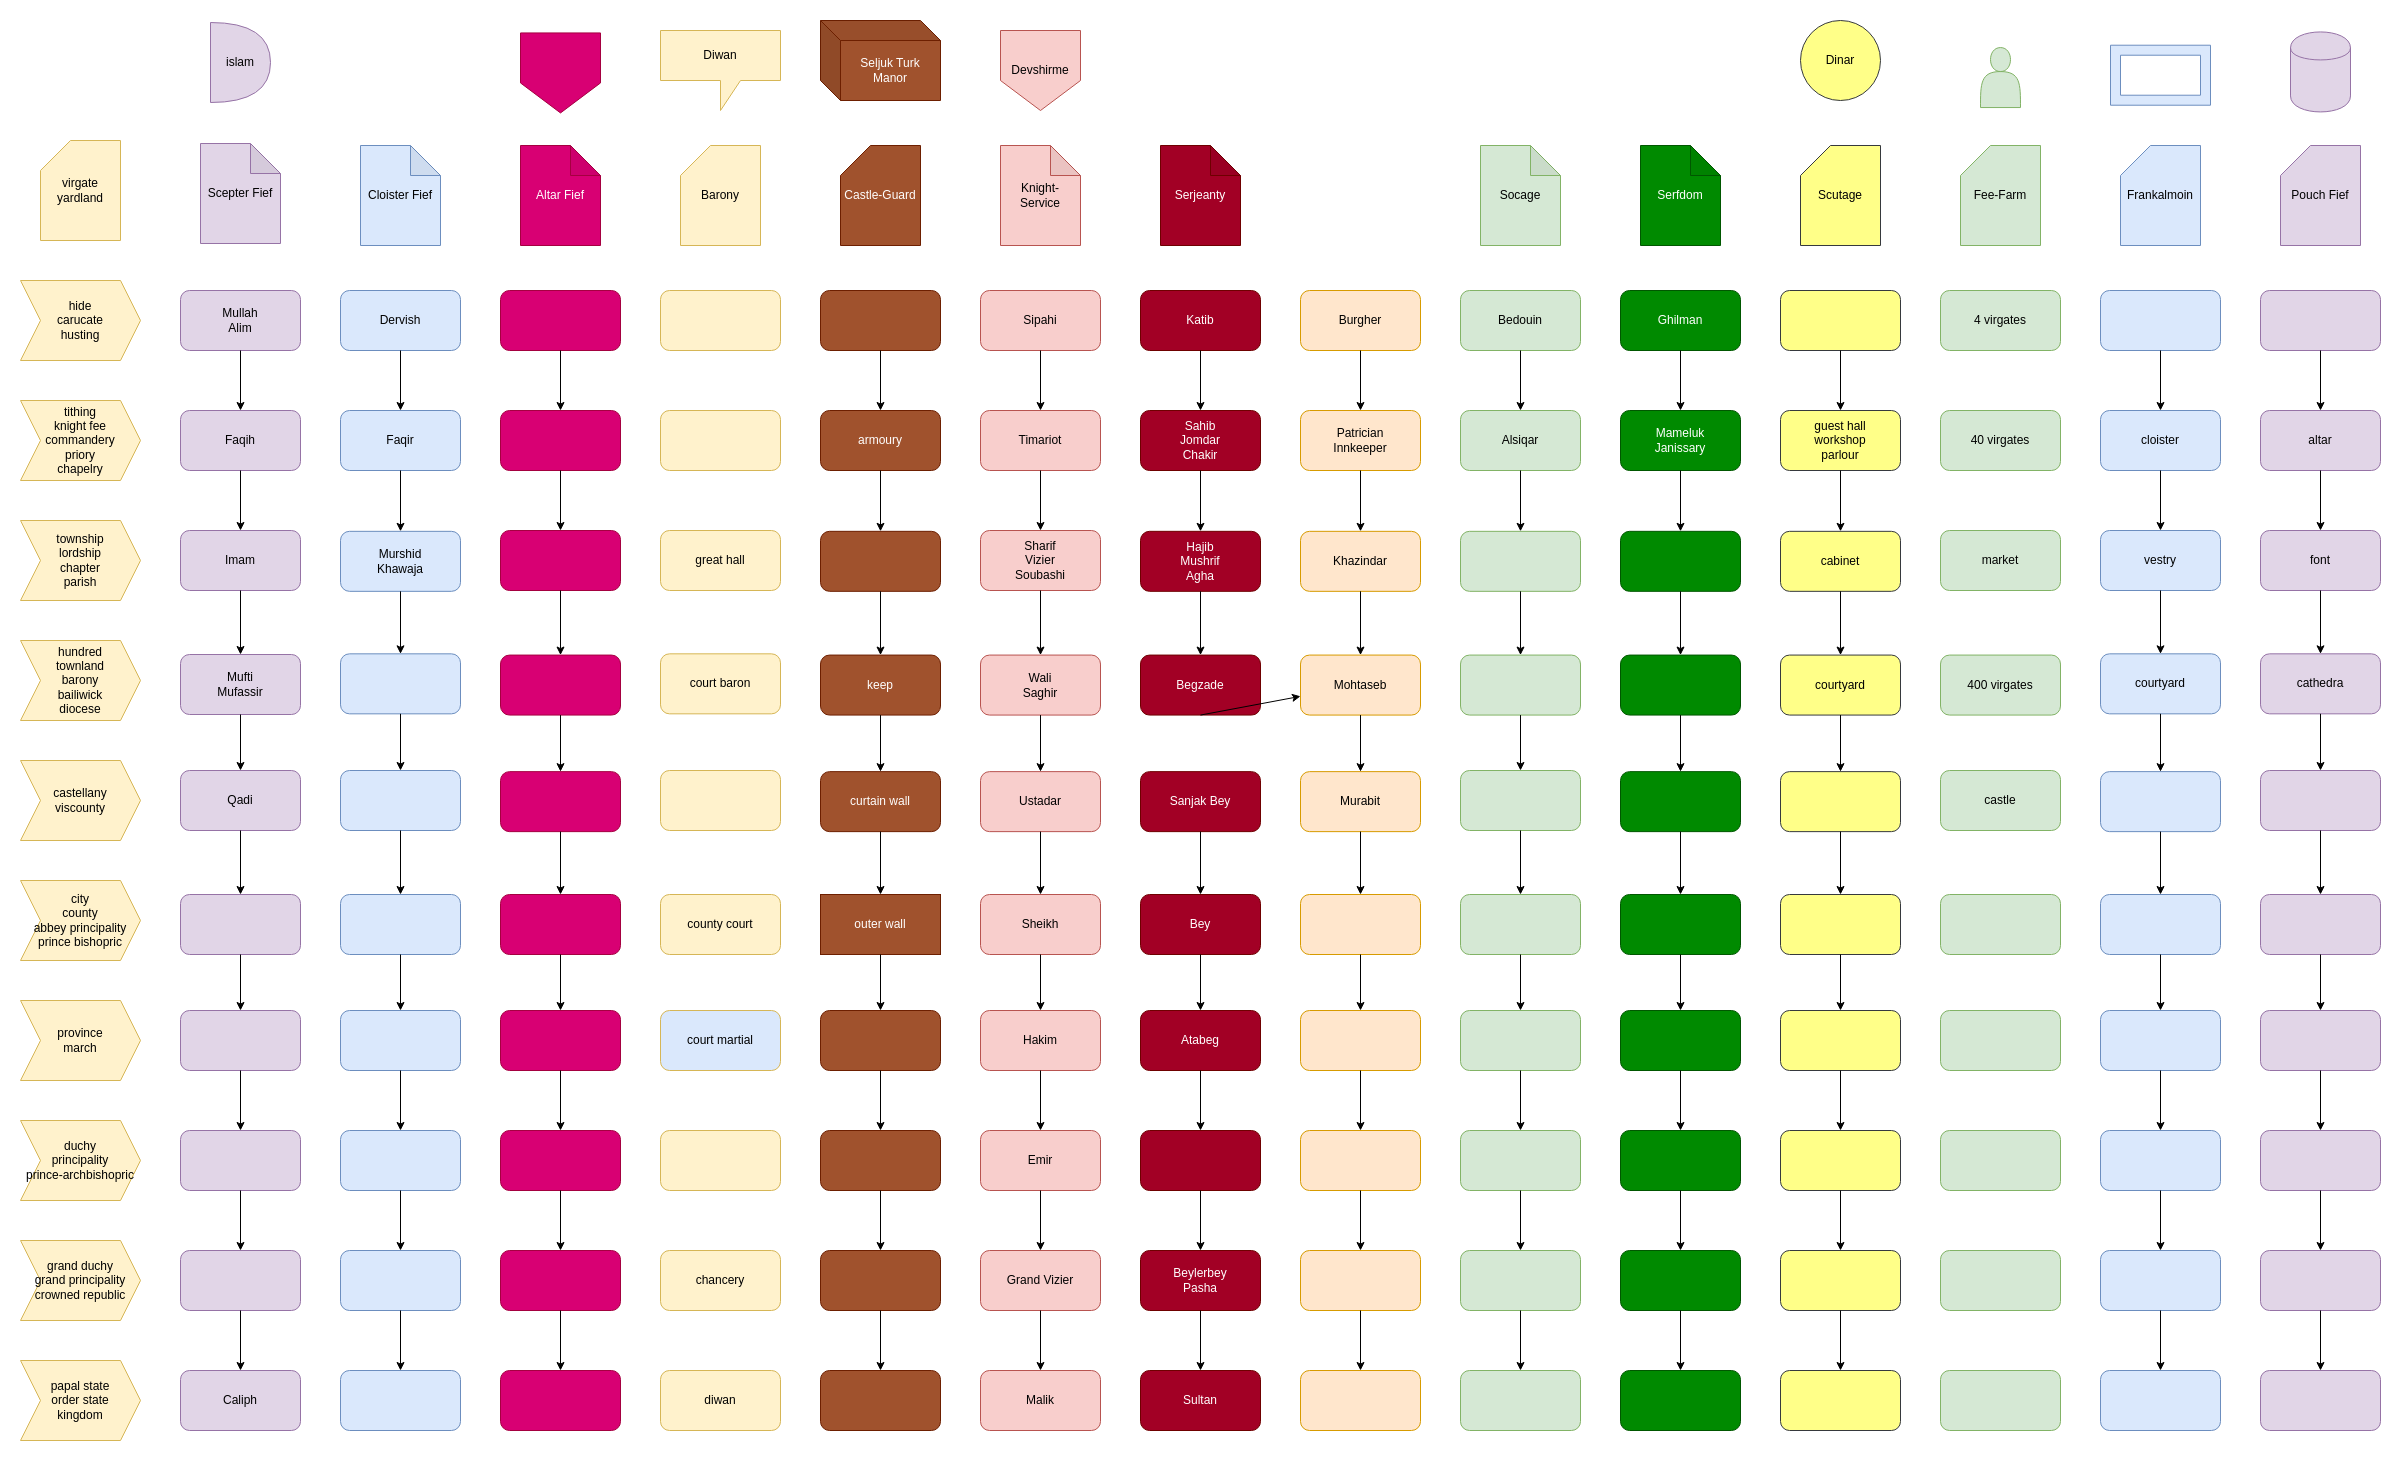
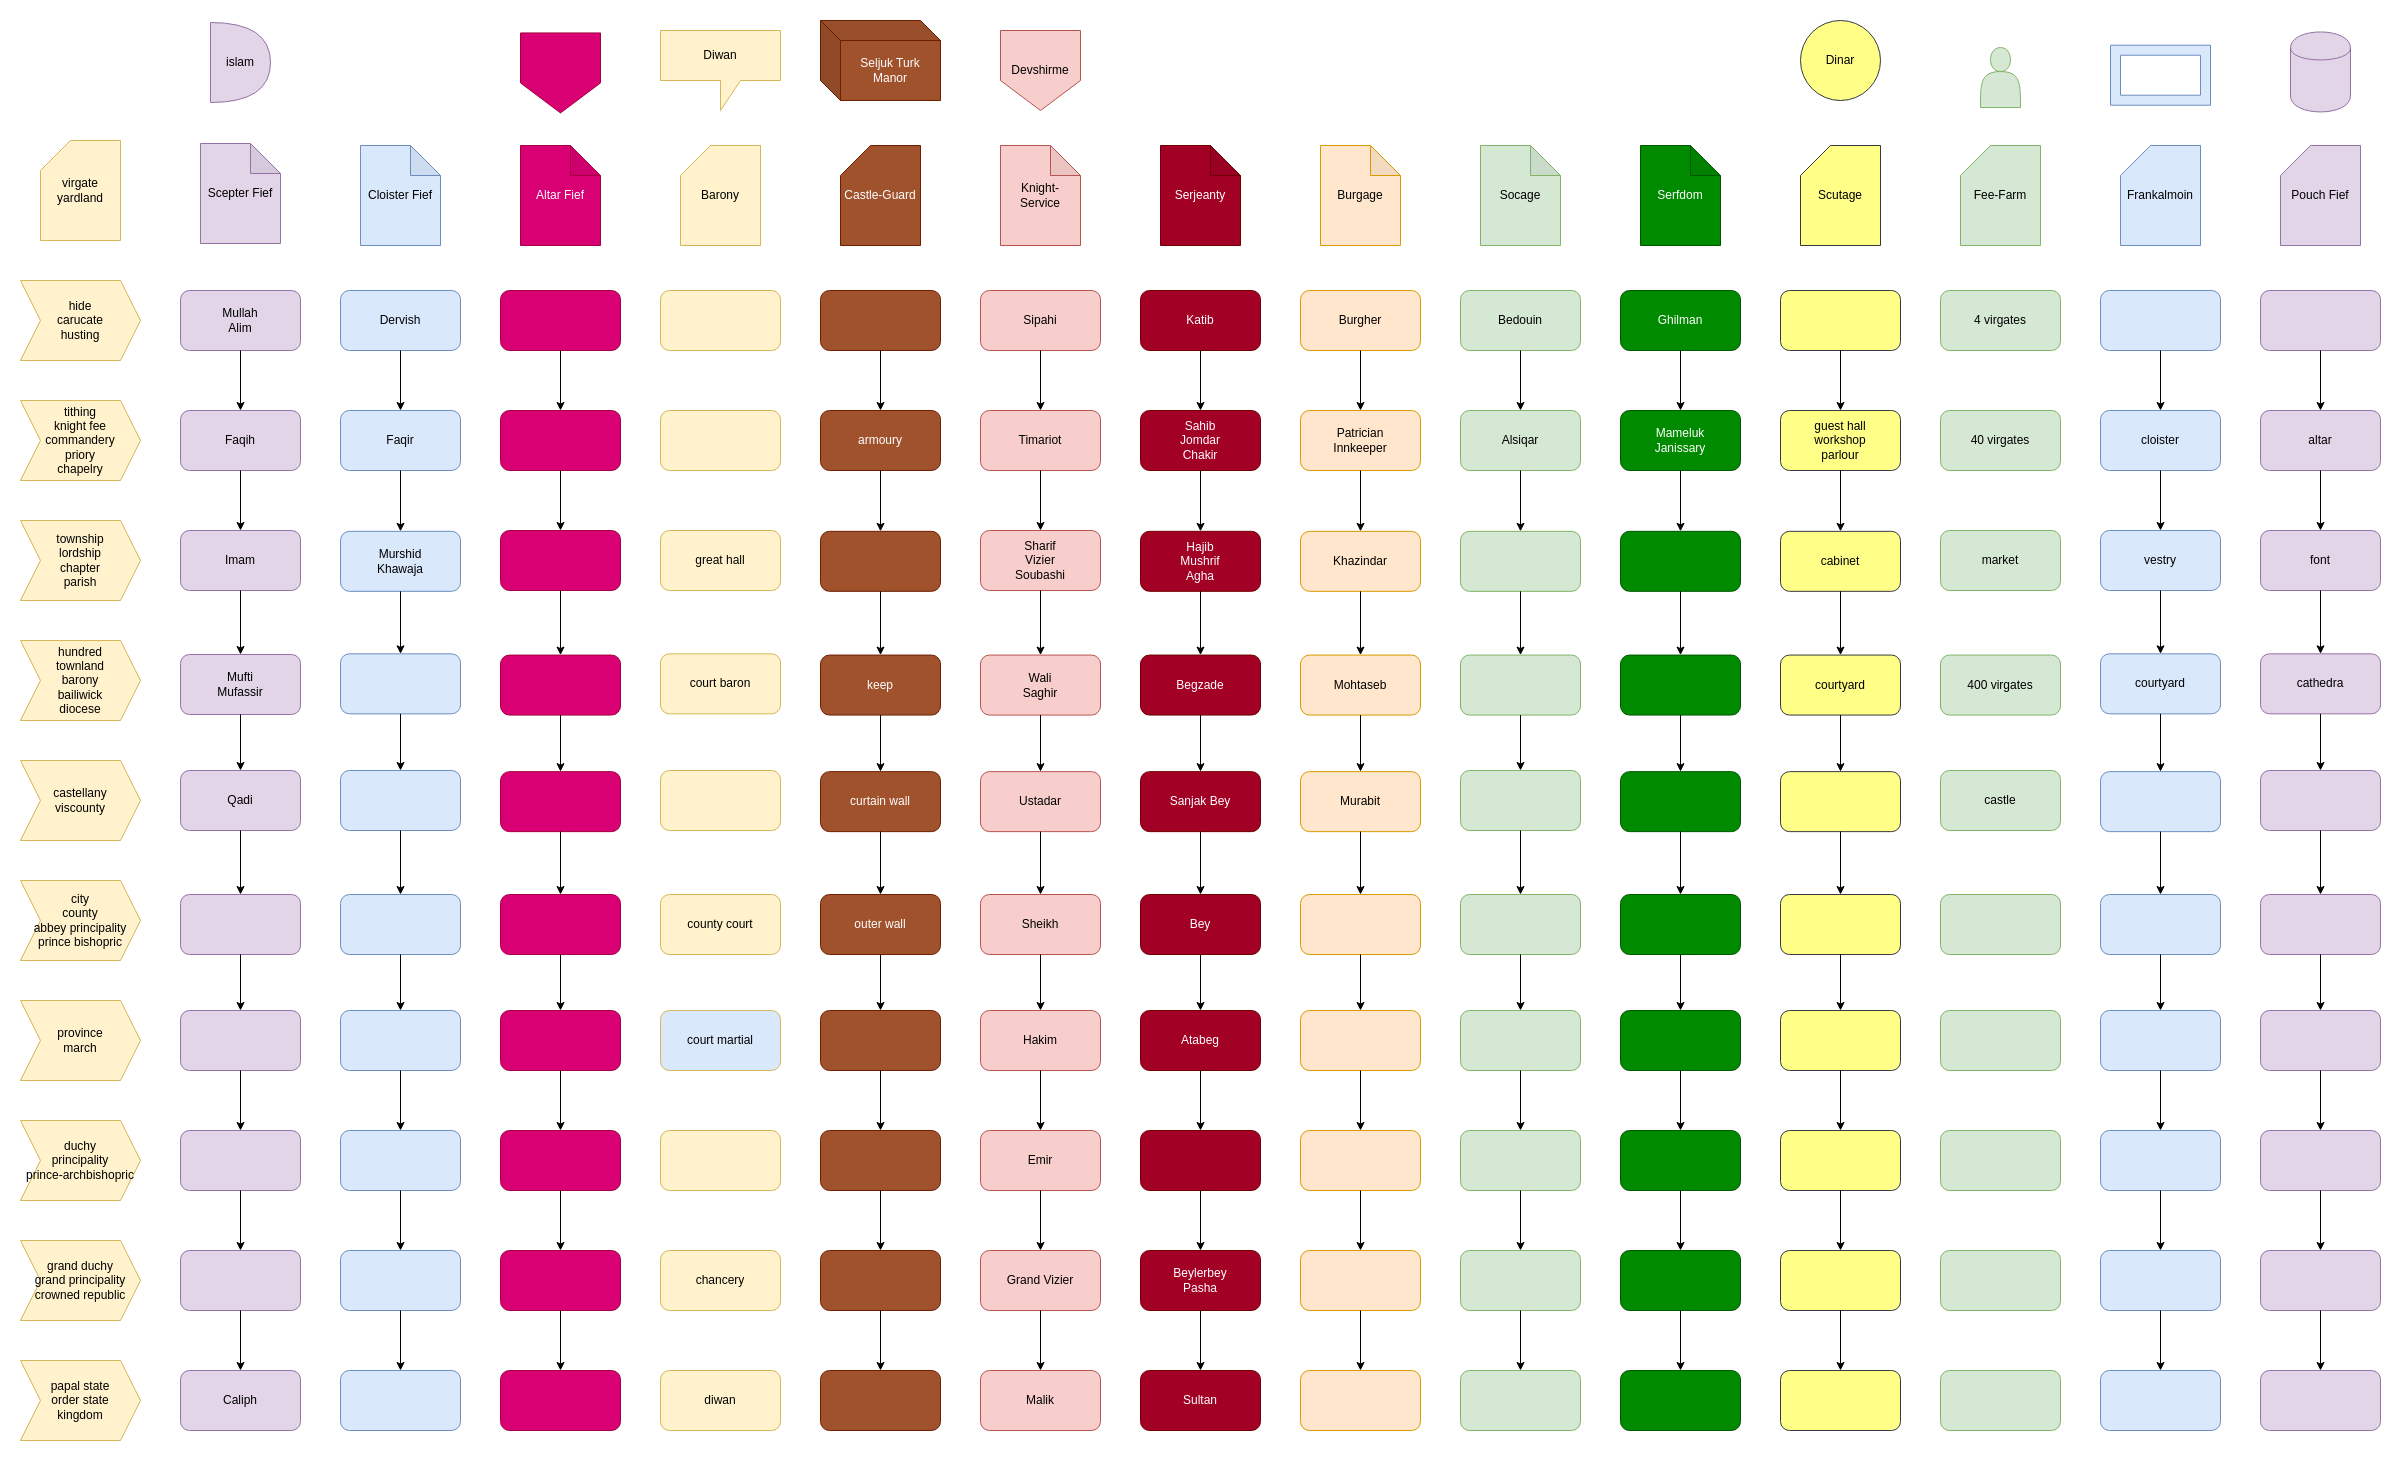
+ <mxCell id="98" value="Burgage" style="shape=note;whiteSpace=wrap;html=1;backgroundOutline=1;darkOpacity=0.05;fillColor=#ffe6cc;strokeColor=#d79b00;" vertex="1" parent="1"><mxGeometry x="1320" y="145" width="80" height="100" as="geometry" /></mxCell>
- <mxCell id="166" value="" style="endArrow=classic;html=1;exitX=0.5;exitY=1;exitDx=0;exitDy=0;" edge="1" parent="1" source="80" target="91"><mxGeometry width="50" height="50" relative="1" as="geometry"><mxPoint x="1280" y="730" as="sourcePoint" /><mxPoint x="1280" y="786" as="targetPoint" /></mxGeometry></mxCell>
+ <mxCell id="166" value="" style="endArrow=classic;html=1;entryX=0.5;entryY=0;entryDx=0;entryDy=0;exitX=0.5;exitY=1;exitDx=0;exitDy=0;" edge="1" parent="1" source="80" target="81"><mxGeometry width="50" height="50" relative="1" as="geometry"><mxPoint x="1280" y="730" as="sourcePoint" /><mxPoint x="1280" y="786" as="targetPoint" /></mxGeometry></mxCell>
- <mxCell id="60" value="outer wall" style="whiteSpace=wrap;html=1;fillColor=#a0522d;strokeColor=#6D1F00;fontColor=#ffffff;rounded=0;" vertex="1" parent="1"><mxGeometry x="820" y="894" width="120" height="60" as="geometry" /></mxCell>
+ <mxCell id="60" value="outer wall" style="rounded=1;whiteSpace=wrap;html=1;fillColor=#a0522d;strokeColor=#6D1F00;fontColor=#ffffff;" vertex="1" parent="1"><mxGeometry x="820" y="894" width="120" height="60" as="geometry" /></mxCell>
